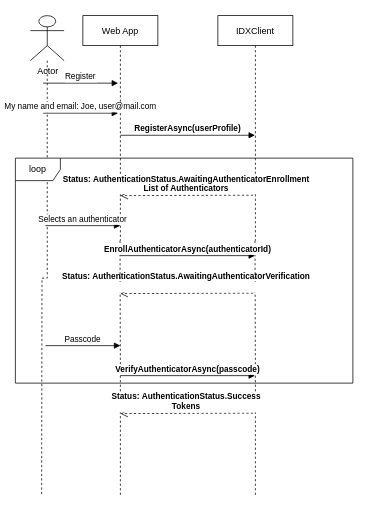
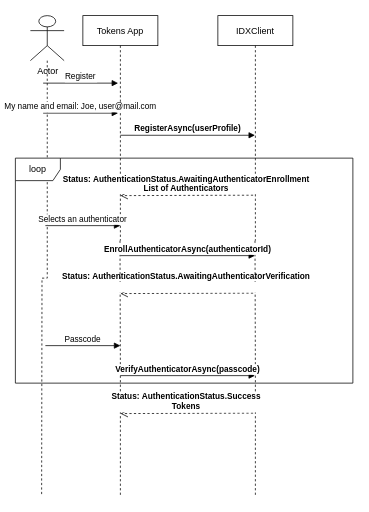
- <mxCell id="3" value="Web App" style="shape=umlLifeline;perimeter=lifelinePerimeter;container=1;collapsible=0;recursiveResize=0;rounded=0;shadow=0;strokeWidth=1;" parent="1" vertex="1"><mxGeometry x="110" y="20" width="100" height="300" as="geometry" /></mxCell>
+ <mxCell id="3" value="Tokens App" style="shape=umlLifeline;perimeter=lifelinePerimeter;container=1;collapsible=0;recursiveResize=0;rounded=0;shadow=0;strokeWidth=1;" parent="1" vertex="1"><mxGeometry x="110" y="20" width="100" height="300" as="geometry" /></mxCell>
